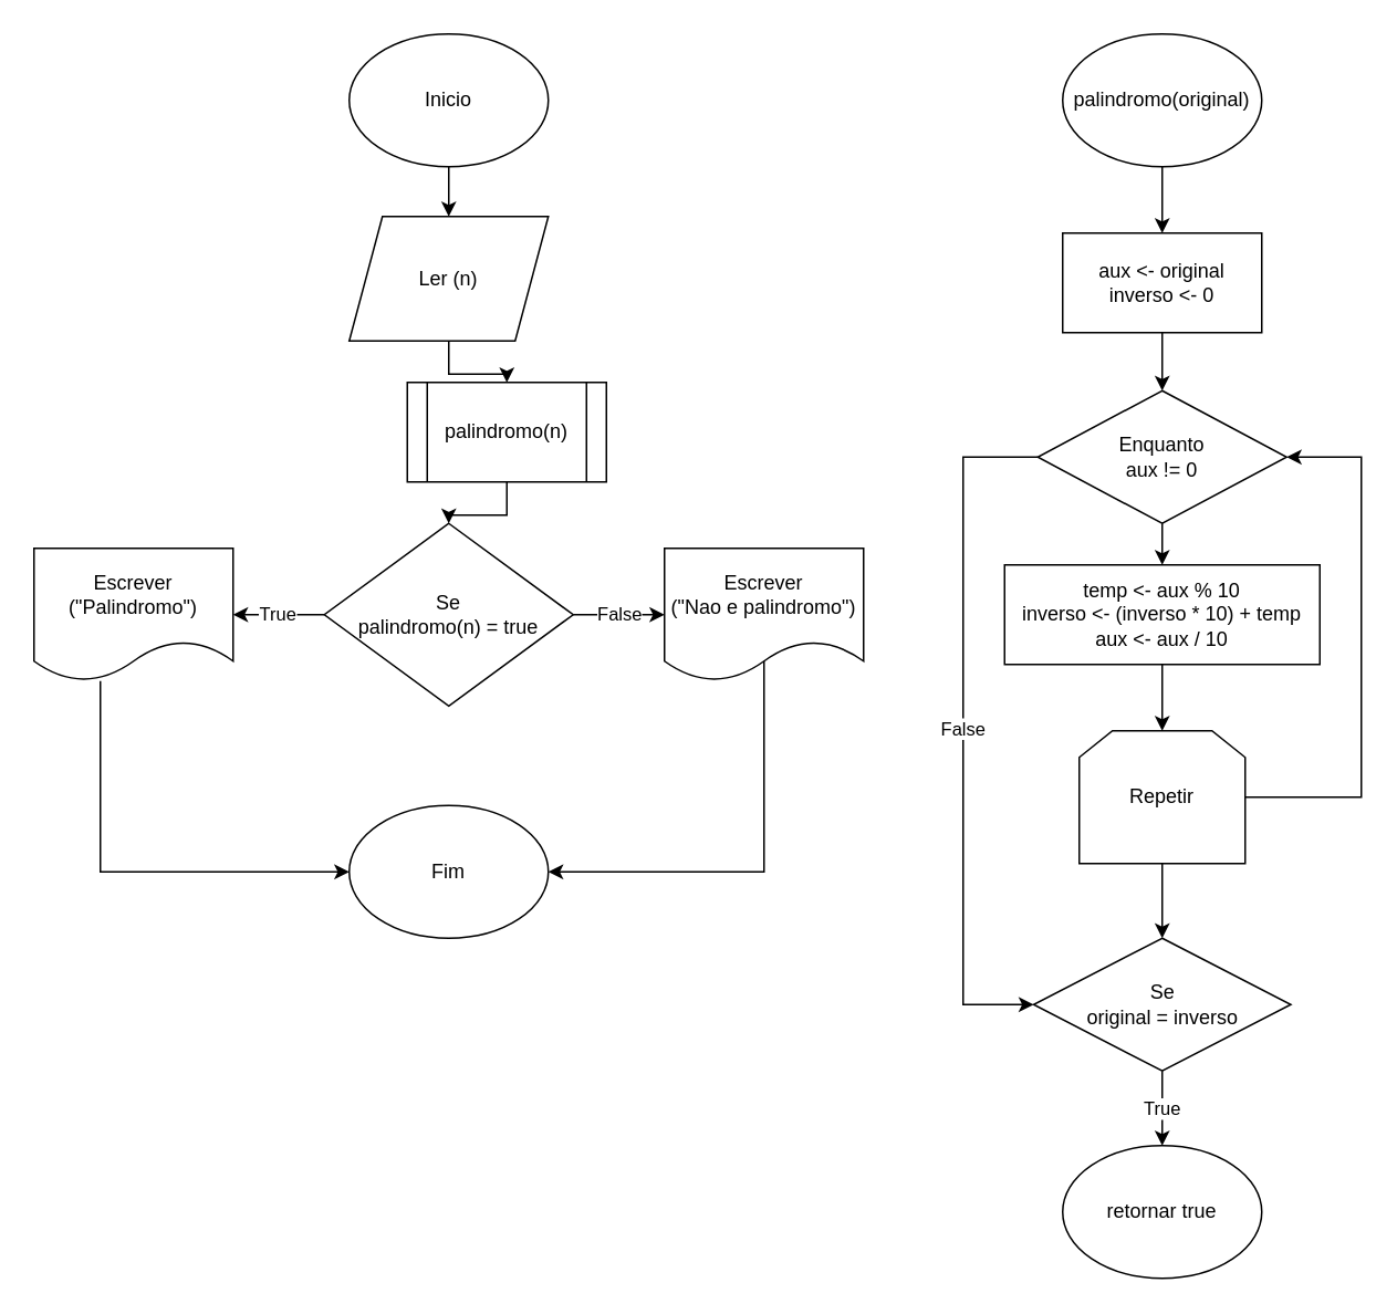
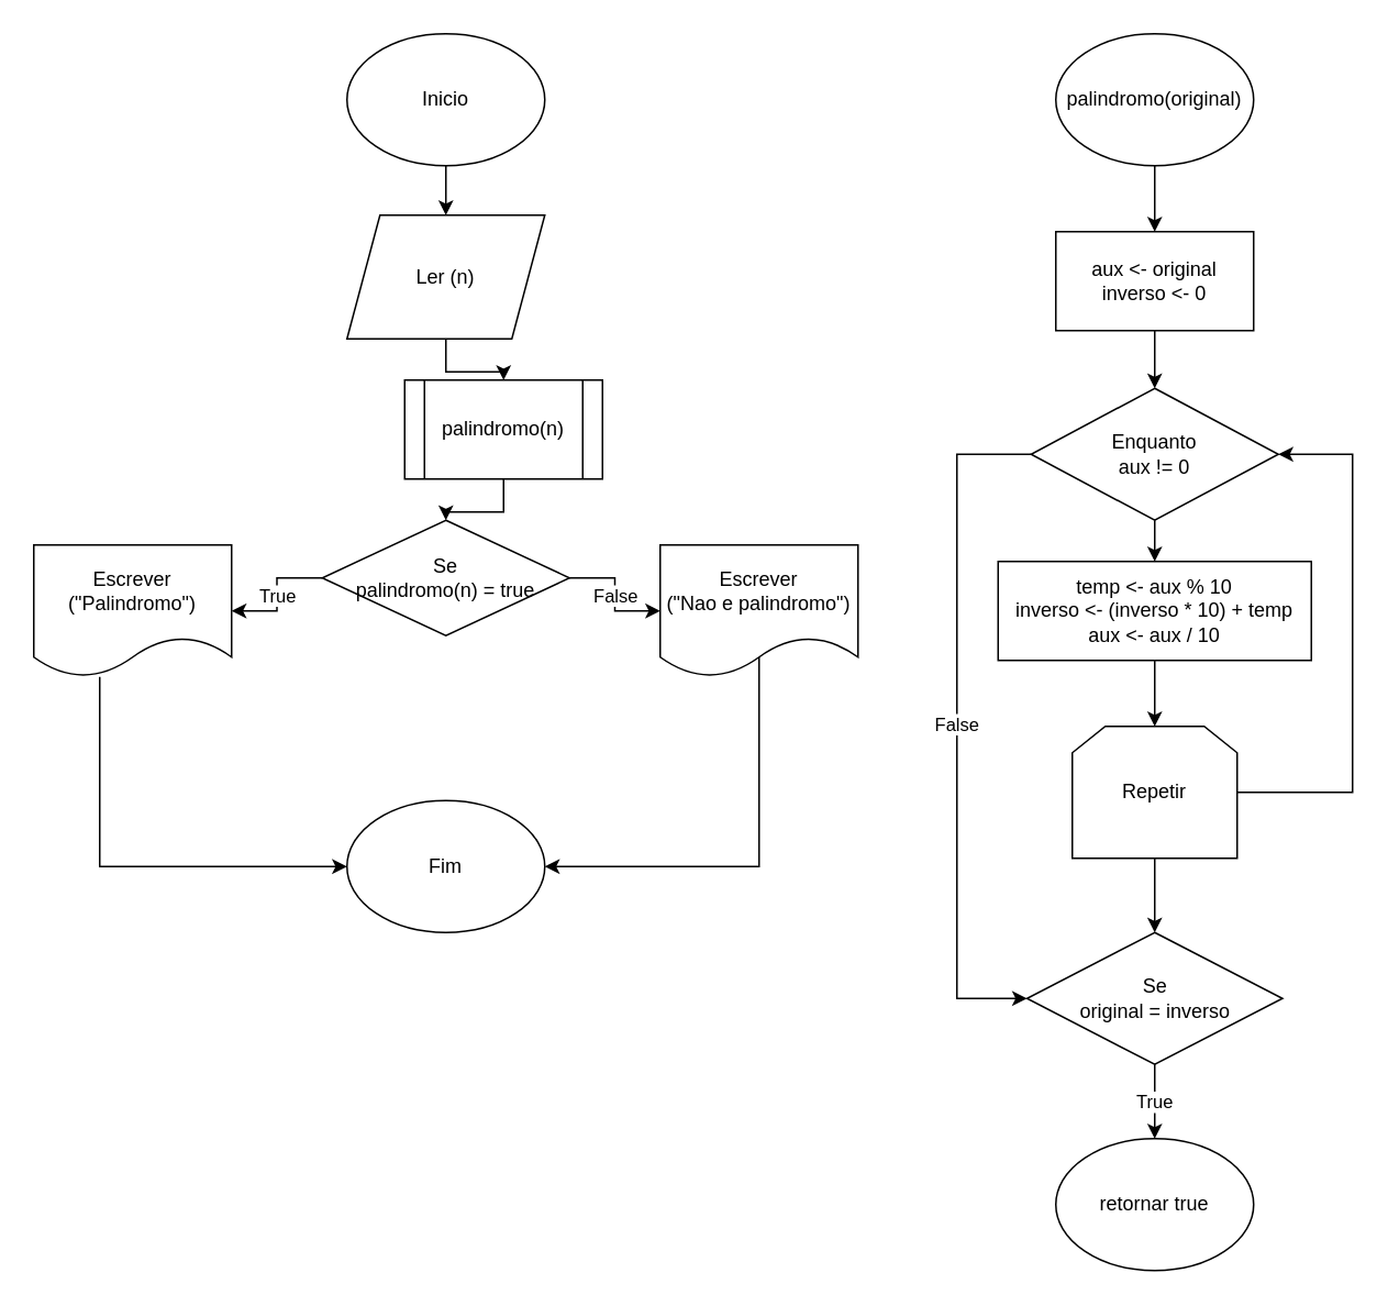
- <mxCell id="8" value="Se&lt;br&gt;palindromo(n) = true&lt;br&gt;" style="rhombus;whiteSpace=wrap;html=1;" vertex="1" parent="1"><mxGeometry x="195" y="315" width="150" height="110" as="geometry" /></mxCell>
+ <mxCell id="8" value="Se&lt;br&gt;palindromo(n) = true&lt;br&gt;" style="rhombus;whiteSpace=wrap;html=1;" vertex="1" parent="1"><mxGeometry x="195" y="315" width="150" height="70" as="geometry" /></mxCell>
